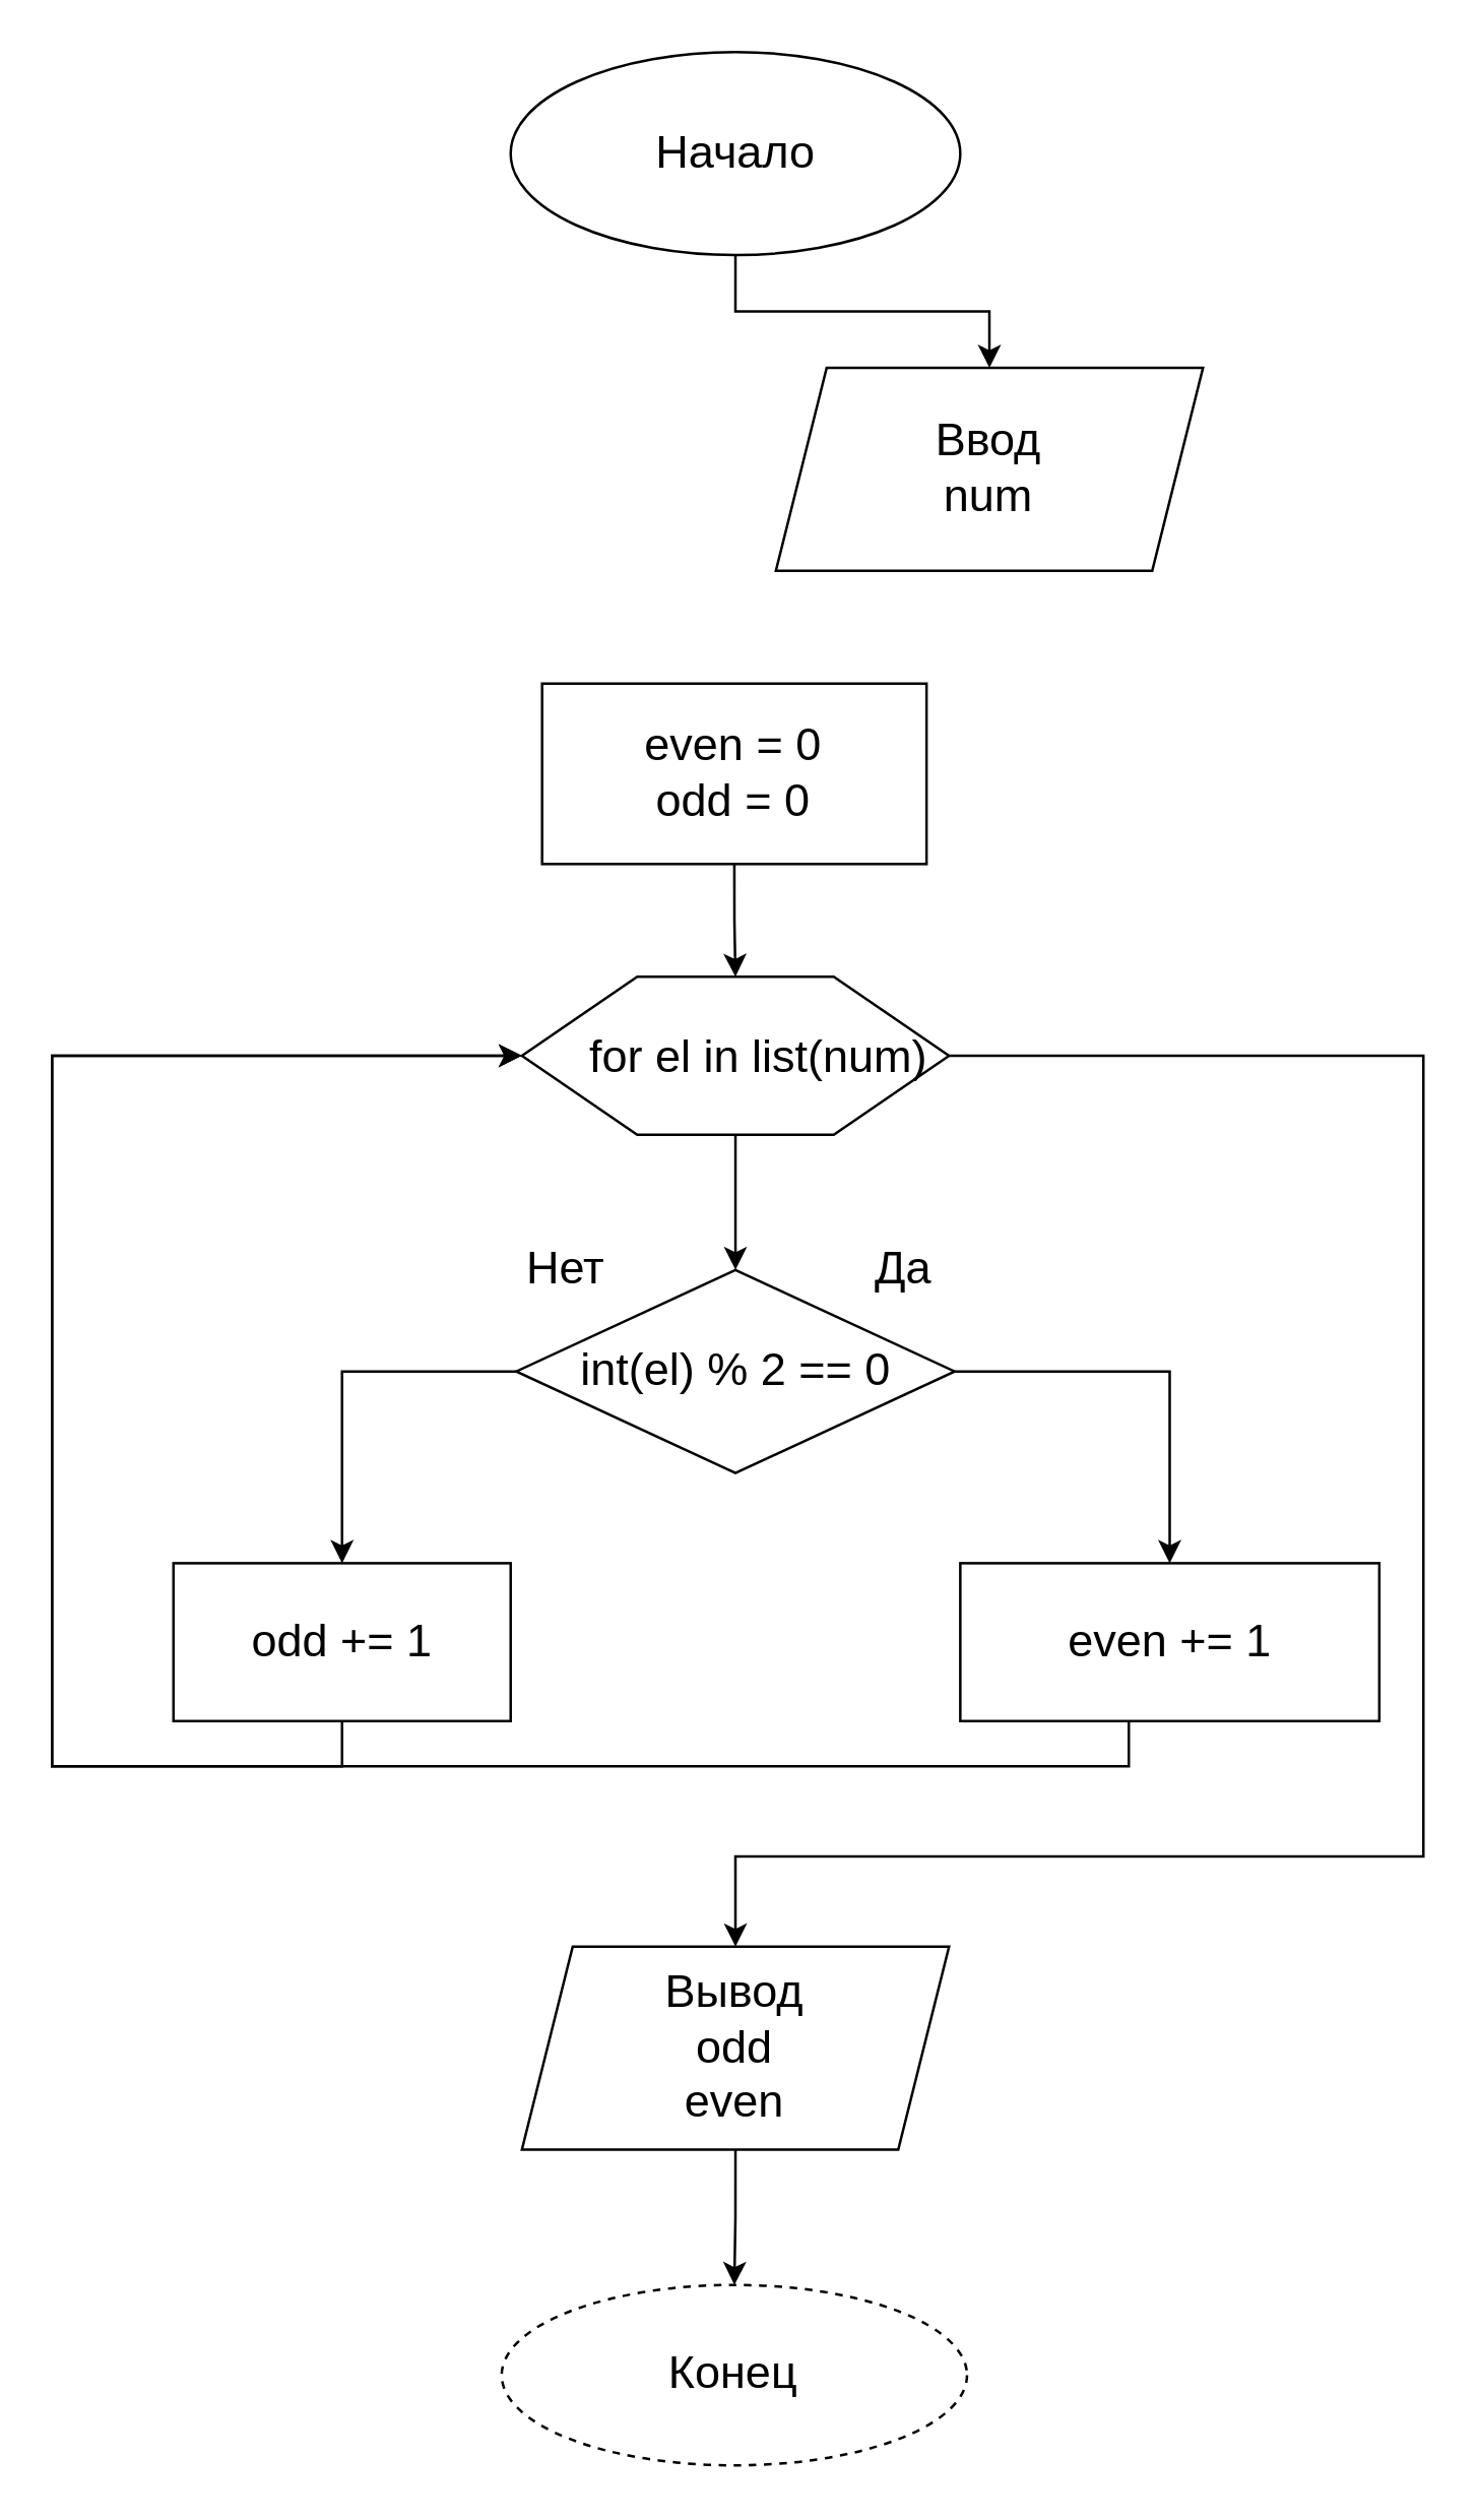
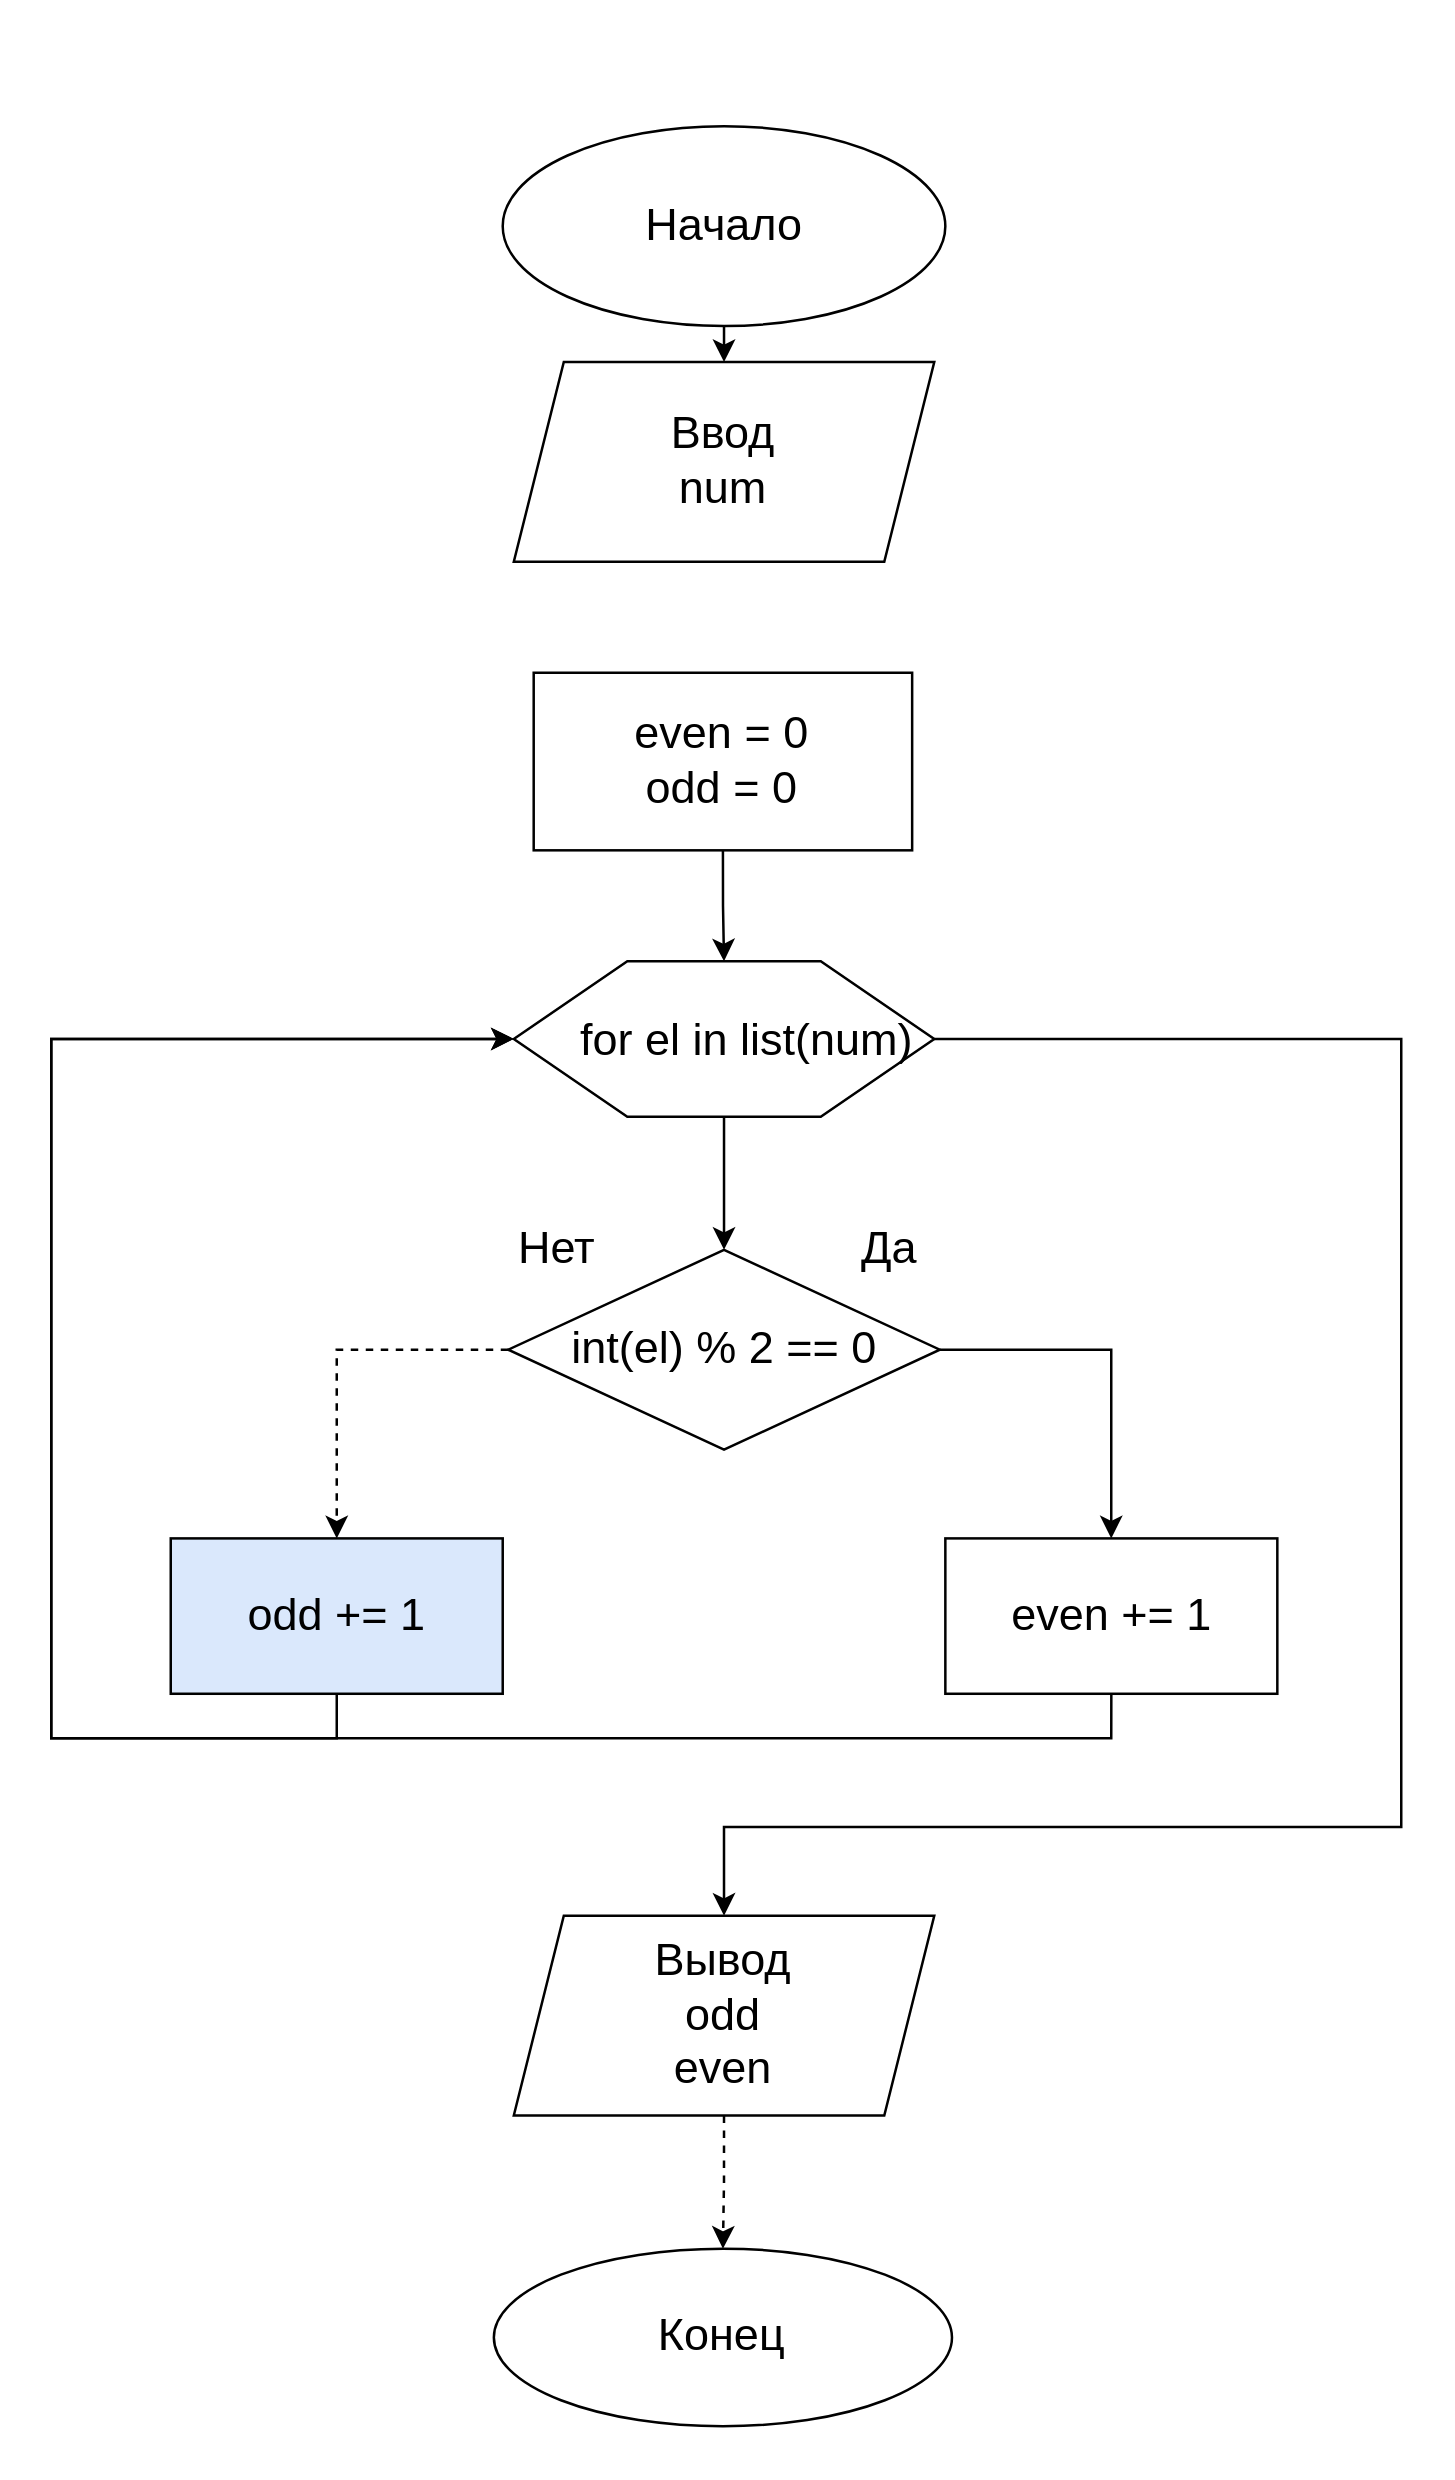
- <mxCell id="3" value="&lt;font style=&quot;font-size: 18px&quot;&gt;Начало&lt;/font&gt;" style="ellipse;whiteSpace=wrap;html=1;" parent="2" vertex="1"><mxGeometry x="180.59" width="177.049" height="79.907" as="geometry" /></mxCell>
+ <mxCell id="3" value="&lt;font style=&quot;font-size: 18px&quot;&gt;Начало&lt;/font&gt;" style="ellipse;whiteSpace=wrap;html=1;" parent="2" vertex="1"><mxGeometry x="180.59" y="30" width="177.049" height="79.907" as="geometry" /></mxCell>
- <mxCell id="4" value="Ввод&lt;br&gt;num" style="shape=parallelogram;perimeter=parallelogramPerimeter;whiteSpace=wrap;html=1;fixedSize=1;fontSize=18;" parent="2" vertex="1"><mxGeometry x="285.016" y="124.299" width="168.197" height="79.907" as="geometry" /></mxCell>
+ <mxCell id="4" value="Ввод&lt;br&gt;num" style="shape=parallelogram;perimeter=parallelogramPerimeter;whiteSpace=wrap;html=1;fixedSize=1;fontSize=18;" parent="2" vertex="1"><mxGeometry x="185.016" y="124.299" width="168.197" height="79.907" as="geometry" /></mxCell>
- <mxCell id="20" style="edgeStyle=orthogonalEdgeStyle;rounded=0;orthogonalLoop=1;jettySize=auto;html=1;exitX=0;exitY=0.5;exitDx=0;exitDy=0;entryX=0.5;entryY=0;entryDx=0;entryDy=0;" edge="1" parent="2" source="12" target="17"><mxGeometry relative="1" as="geometry" /></mxCell>
+ <mxCell id="20" style="edgeStyle=orthogonalEdgeStyle;rounded=0;orthogonalLoop=1;jettySize=auto;html=1;exitX=0;exitY=0.5;exitDx=0;exitDy=0;entryX=0.5;entryY=0;entryDx=0;entryDy=0;dashed=1;" edge="1" parent="2" source="12" target="17"><mxGeometry relative="1" as="geometry" /></mxCell>
- <mxCell id="17" value="odd += 1" style="rounded=0;whiteSpace=wrap;html=1;fontSize=18;" vertex="1" parent="2"><mxGeometry x="47.803" y="594.86" width="132.787" height="62.15" as="geometry" /></mxCell>
+ <mxCell id="17" value="odd += 1" style="rounded=0;whiteSpace=wrap;html=1;fontSize=18;fillColor=#dae8fc;" vertex="1" parent="2"><mxGeometry x="47.803" y="594.86" width="132.787" height="62.15" as="geometry" /></mxCell>
- <mxCell id="19" value="even += 1" style="rounded=0;whiteSpace=wrap;html=1;fontSize=18;" vertex="1" parent="2"><mxGeometry x="357.639" y="594.86" width="165" height="62.15" as="geometry" /></mxCell>
+ <mxCell id="19" value="even += 1" style="rounded=0;whiteSpace=wrap;html=1;fontSize=18;" vertex="1" parent="2"><mxGeometry x="357.639" y="594.86" width="132.787" height="62.15" as="geometry" /></mxCell>
- <mxCell id="24" style="edgeStyle=orthogonalEdgeStyle;rounded=0;orthogonalLoop=1;jettySize=auto;html=1;exitX=0.5;exitY=1;exitDx=0;exitDy=0;entryX=0.5;entryY=0;entryDx=0;entryDy=0;" edge="1" parent="2" source="22" target="23"><mxGeometry relative="1" as="geometry" /></mxCell>
+ <mxCell id="24" style="edgeStyle=orthogonalEdgeStyle;rounded=0;orthogonalLoop=1;jettySize=auto;html=1;exitX=0.5;exitY=1;exitDx=0;exitDy=0;entryX=0.5;entryY=0;entryDx=0;entryDy=0;dashed=1;" edge="1" parent="2" source="22" target="23"><mxGeometry relative="1" as="geometry" /></mxCell>
- <mxCell id="23" value="&lt;font style=&quot;font-size: 18px&quot;&gt;Конец&lt;/font&gt;" style="ellipse;whiteSpace=wrap;html=1;dashed=1;" vertex="1" parent="2"><mxGeometry x="177.049" y="878.972" width="183.246" height="71.028" as="geometry" /></mxCell>
+ <mxCell id="23" value="&lt;font style=&quot;font-size: 18px&quot;&gt;Конец&lt;/font&gt;" style="ellipse;whiteSpace=wrap;html=1;" vertex="1" parent="2"><mxGeometry x="177.049" y="878.972" width="183.246" height="71.028" as="geometry" /></mxCell>
